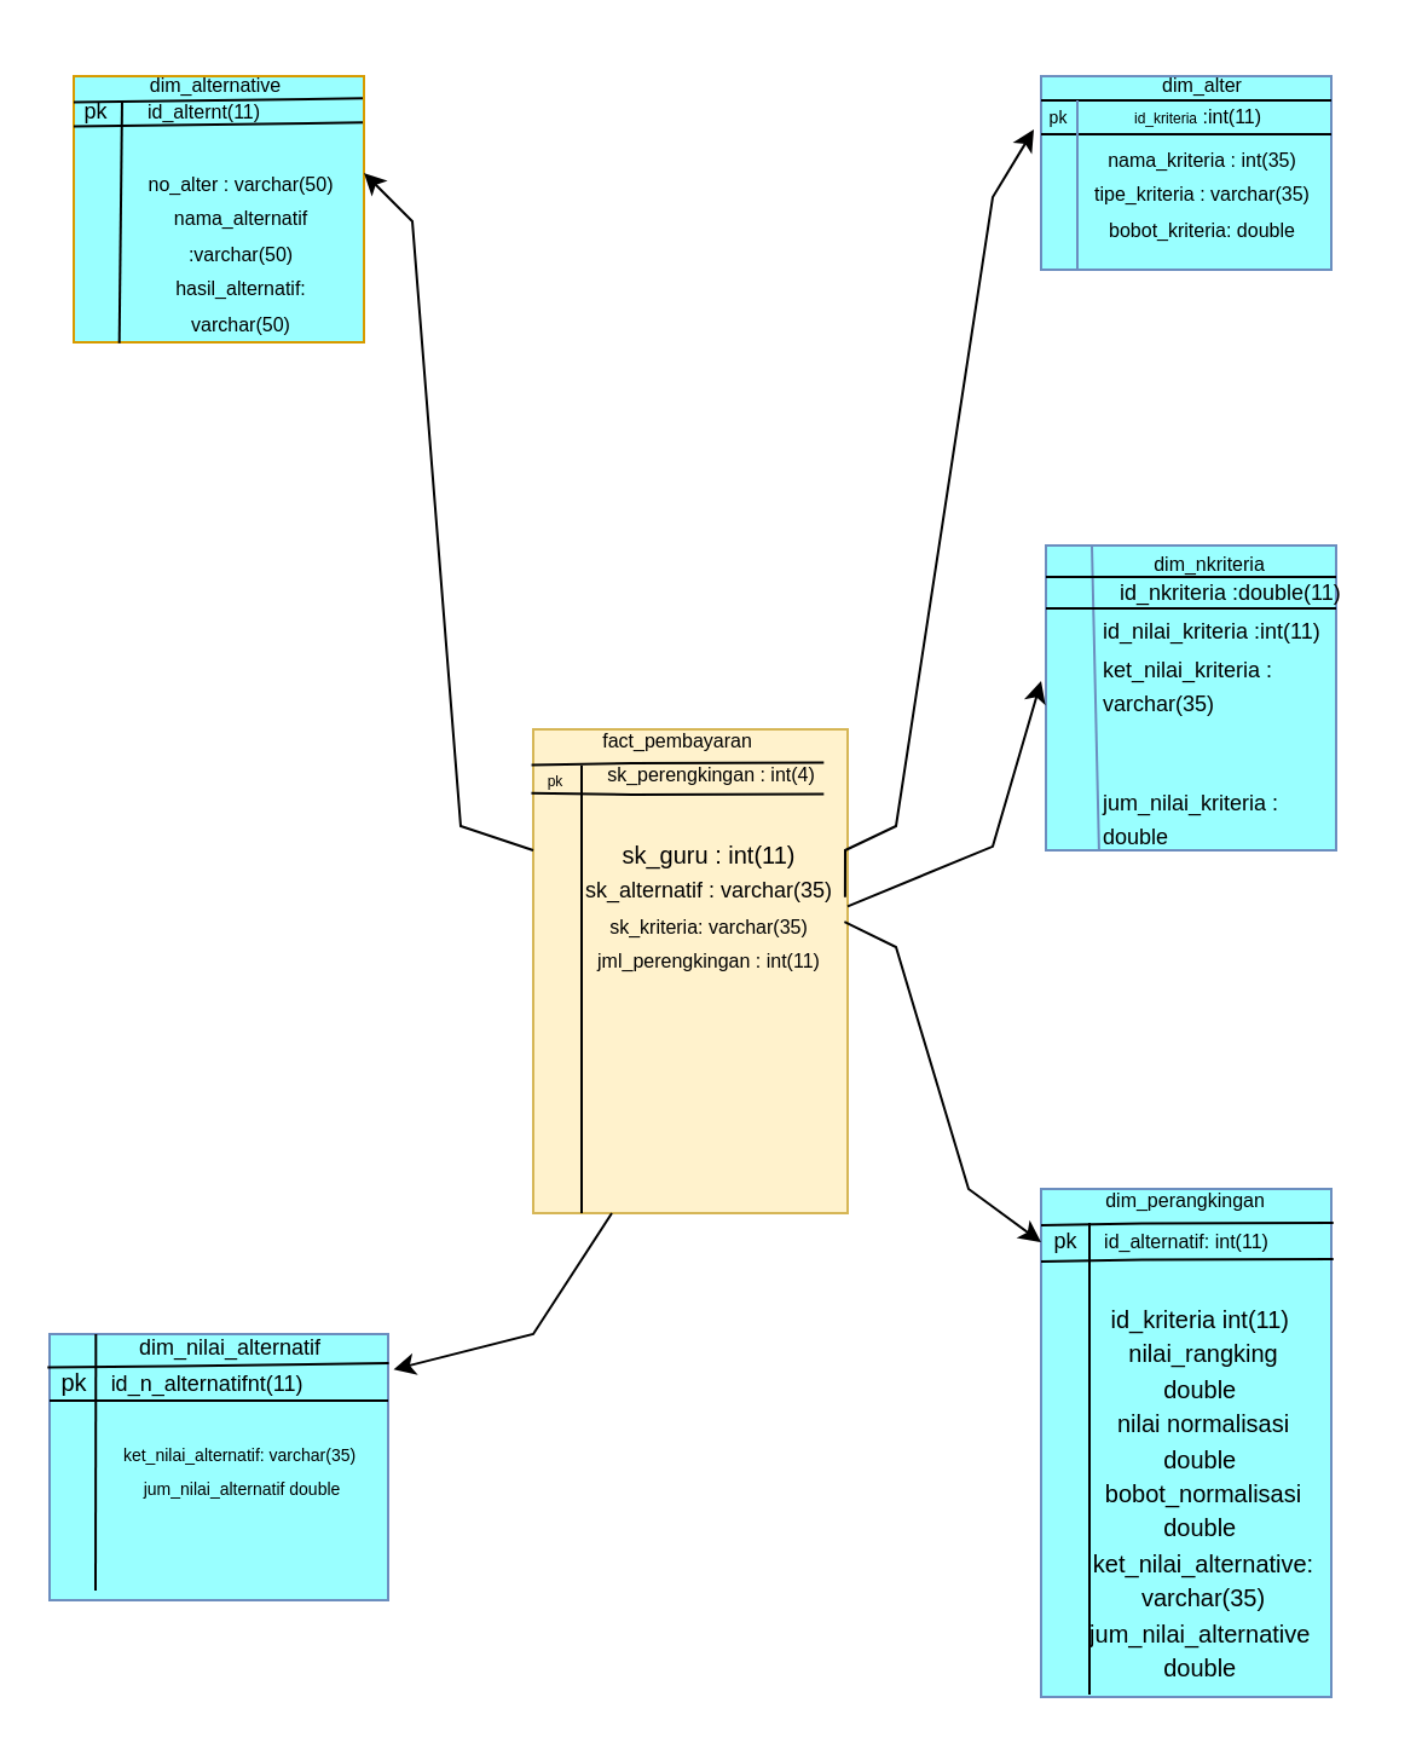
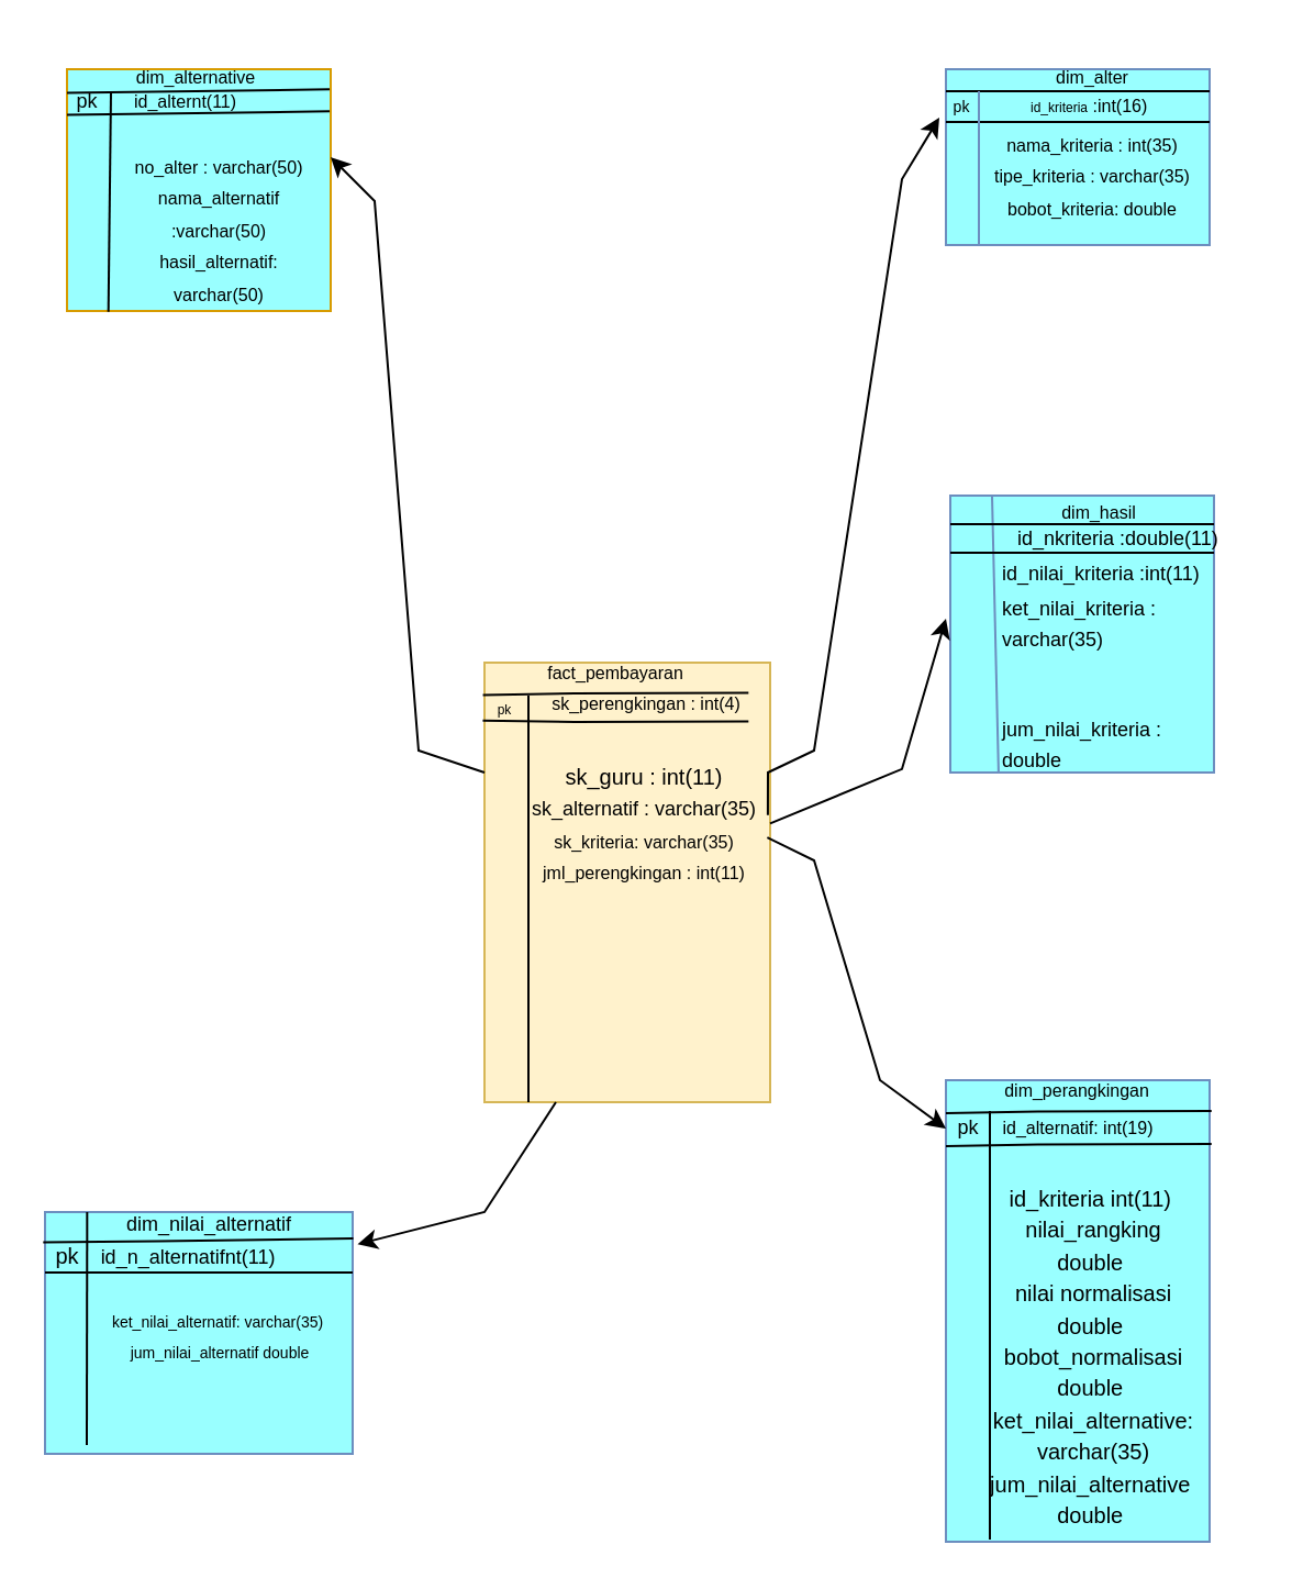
- <mxCell id="29" value="&lt;font style=&quot;font-size: 6px&quot;&gt;id_kriteria&lt;/font&gt;&lt;font style=&quot;font-size: 8px&quot;&gt; :int(11)&lt;/font&gt;" style="text;whiteSpace=wrap;html=1;align=left;" parent="1" vertex="1"><mxGeometry x="467" y="33" width="60" height="20" as="geometry" /></mxCell>
+ <mxCell id="29" value="&lt;font style=&quot;font-size: 6px&quot;&gt;id_kriteria&lt;/font&gt;&lt;font style=&quot;font-size: 8px&quot;&gt; :int(16)&lt;/font&gt;" style="text;whiteSpace=wrap;html=1;align=left;" parent="1" vertex="1"><mxGeometry x="467" y="33" width="60" height="20" as="geometry" /></mxCell>
- <mxCell id="48" value="&lt;font style=&quot;font-size: 8px&quot;&gt;dim_nkriteria&lt;/font&gt;" style="text;whiteSpace=wrap;html=1;align=center;" vertex="1" parent="1"><mxGeometry x="470" y="218" width="60" height="20" as="geometry" /></mxCell>
+ <mxCell id="48" value="&lt;font style=&quot;font-size: 8px&quot;&gt;dim_hasil&lt;/font&gt;" style="text;whiteSpace=wrap;html=1;align=center;" vertex="1" parent="1"><mxGeometry x="470" y="218" width="60" height="20" as="geometry" /></mxCell>
- <mxCell id="34" value="&lt;font style=&quot;font-size: 8px&quot;&gt;id_alternatif: int(11)&lt;/font&gt;" style="text;whiteSpace=wrap;html=1;align=center;" parent="1" vertex="1"><mxGeometry x="454" y="498" width="73" height="20" as="geometry" /></mxCell>
+ <mxCell id="34" value="&lt;font style=&quot;font-size: 8px&quot;&gt;id_alternatif: int(19)&lt;/font&gt;" style="text;whiteSpace=wrap;html=1;align=center;" parent="1" vertex="1"><mxGeometry x="454" y="498" width="73" height="20" as="geometry" /></mxCell>
